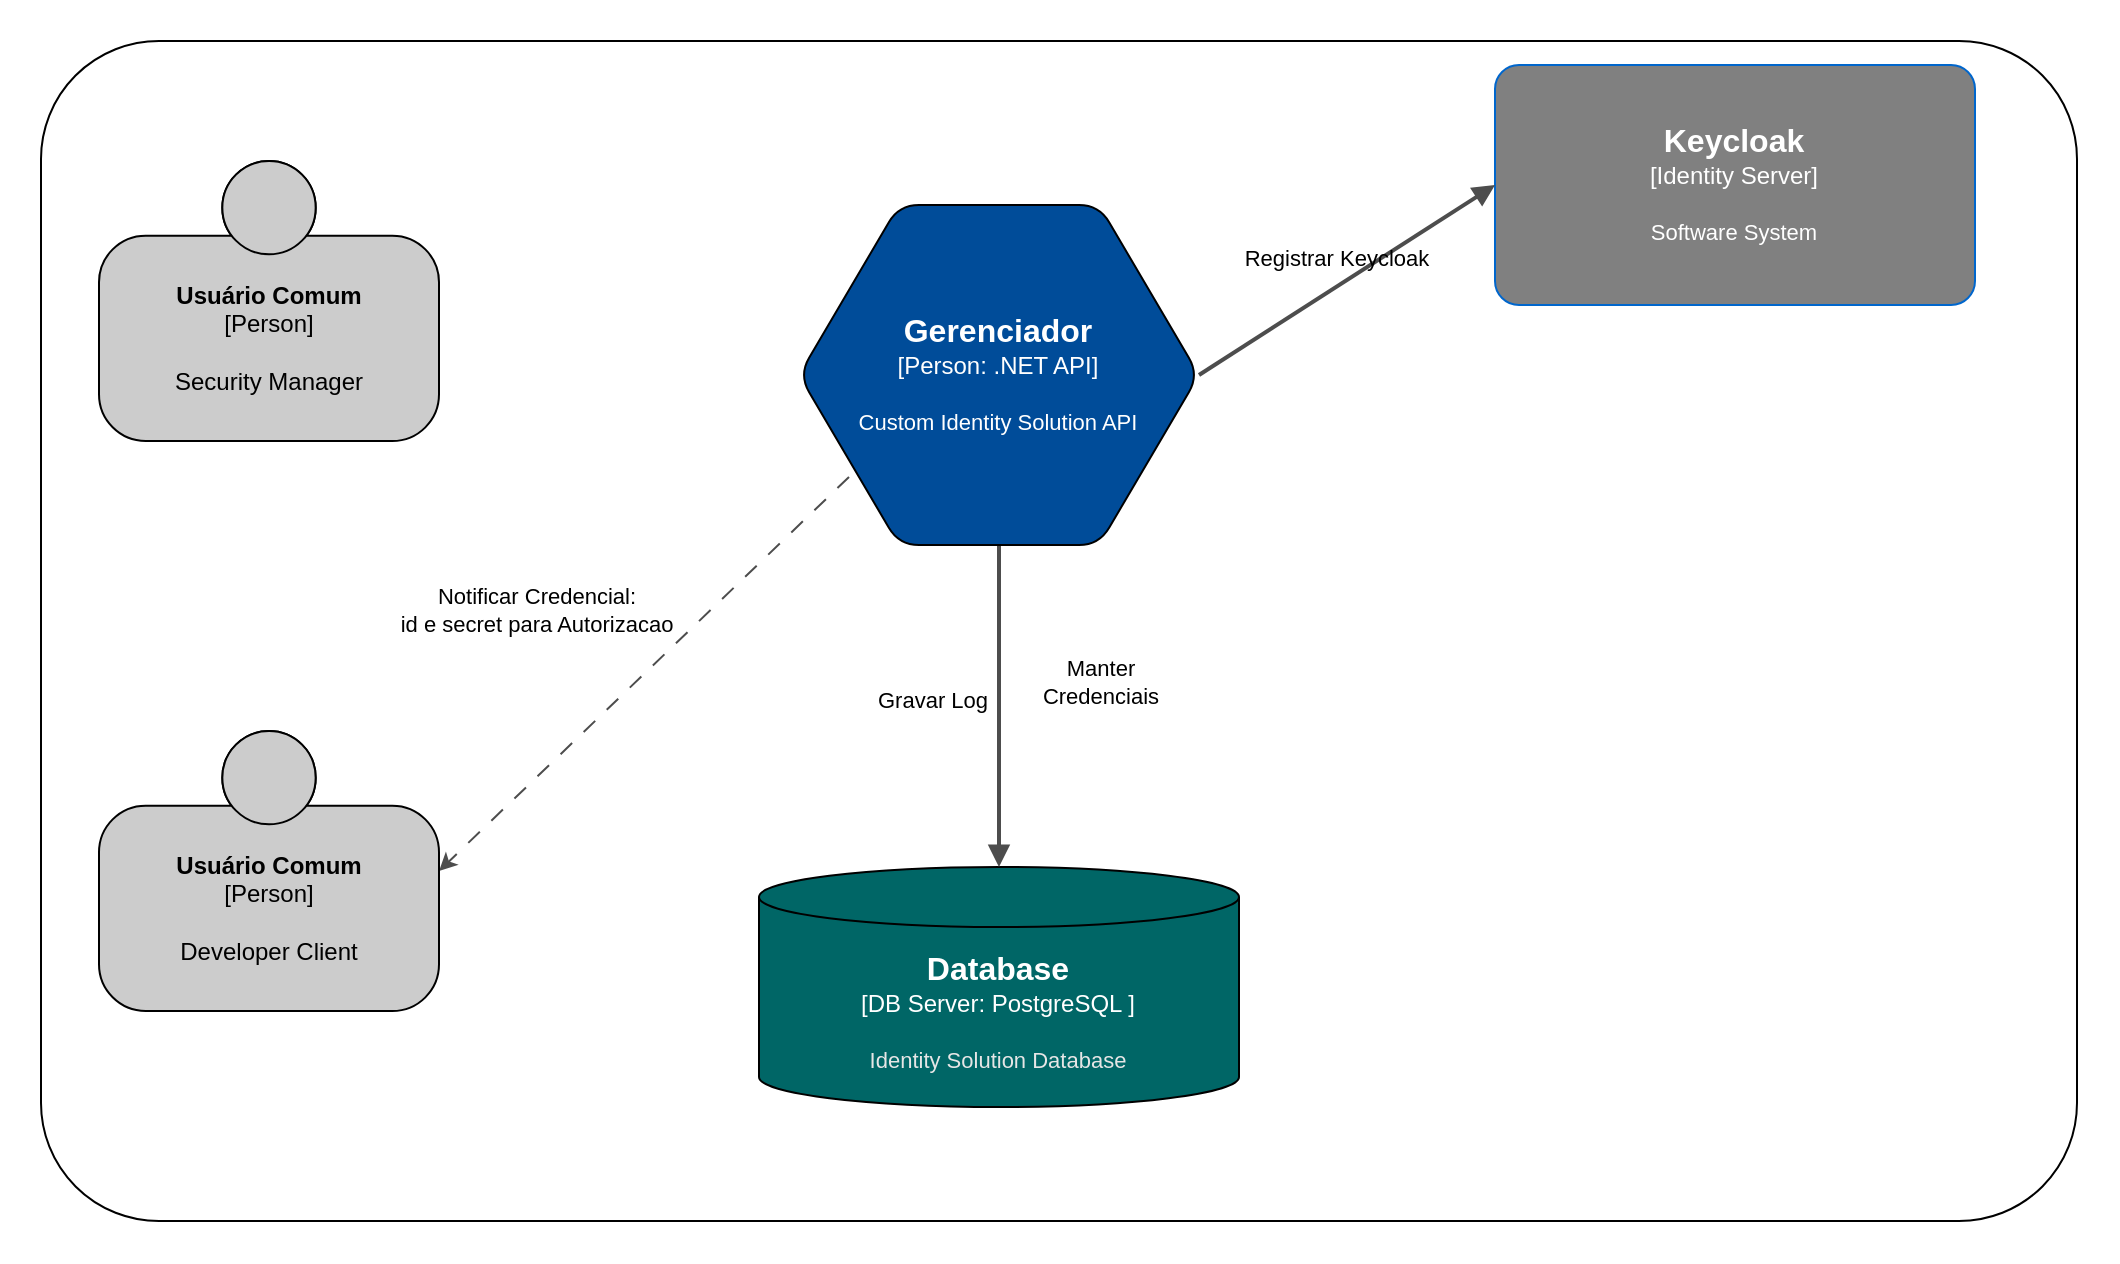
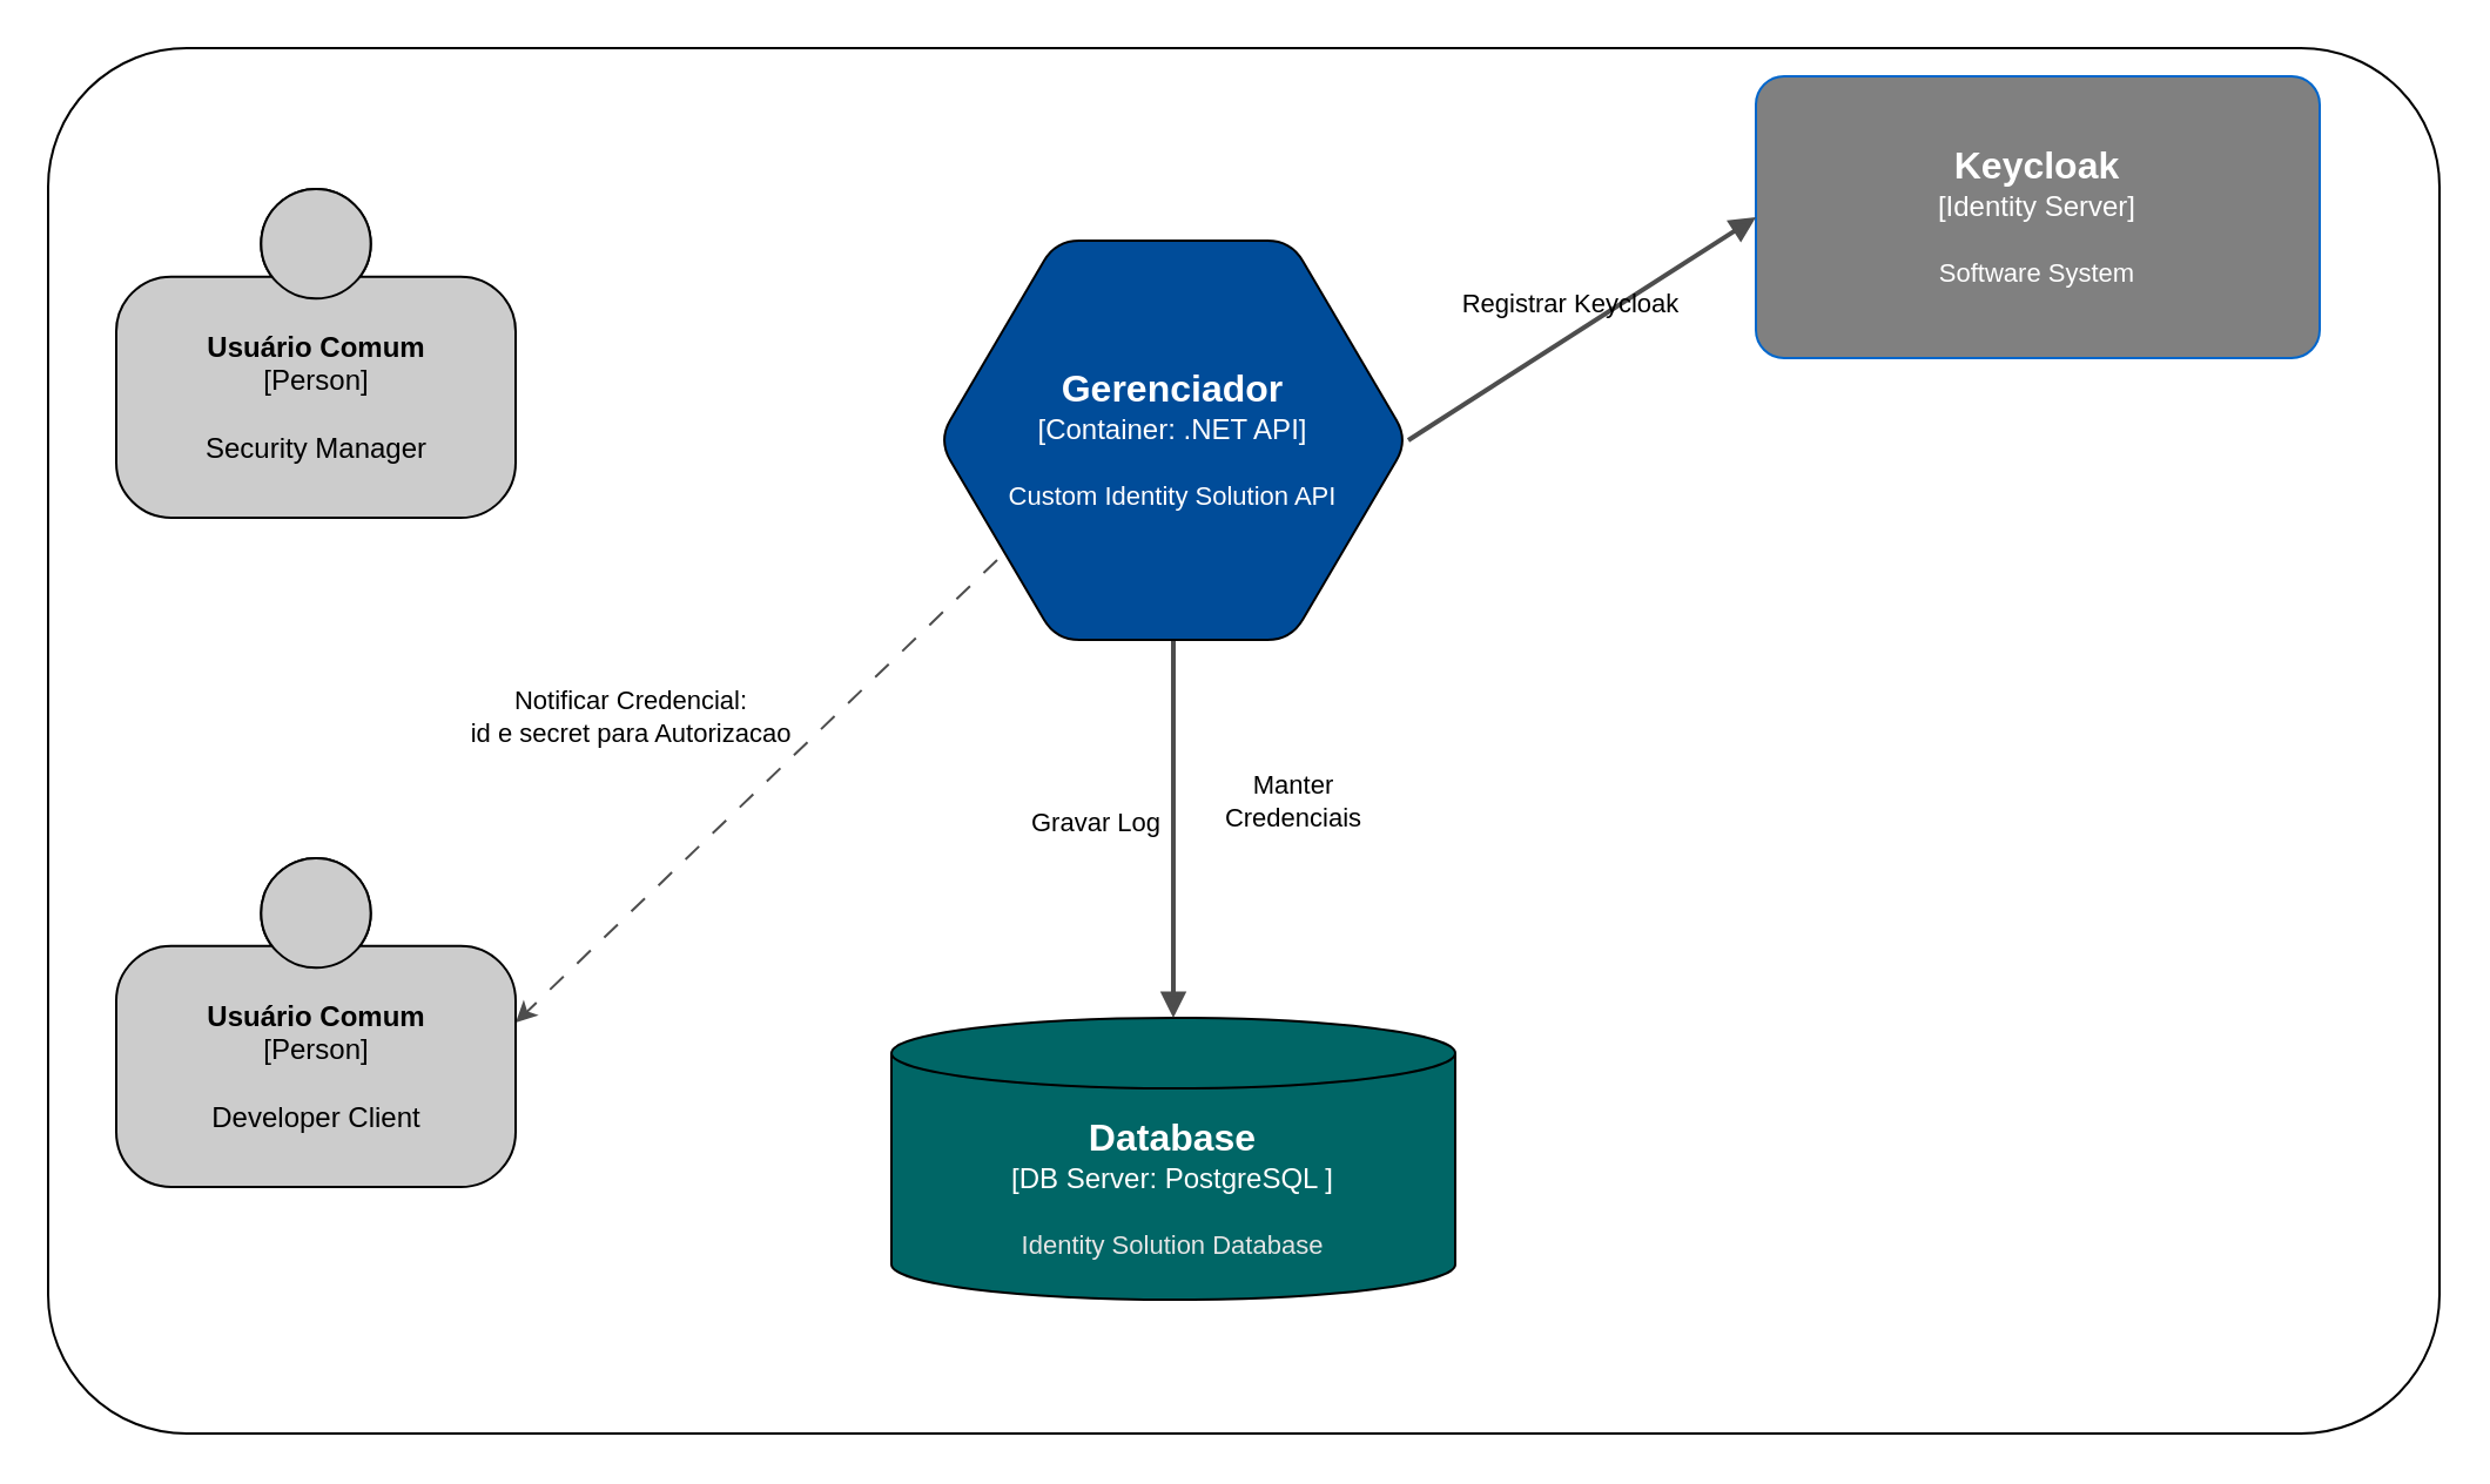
- <mxCell id="12" value="&lt;font style=&quot;font-size: 16px&quot;&gt;&lt;b&gt;Gerenciador&lt;/b&gt;&lt;/font&gt;&lt;div&gt;[Person:&amp;nbsp;.NET API]&lt;/div&gt;&lt;br&gt;&lt;div&gt;&lt;font style=&quot;font-size: 11px&quot;&gt;&lt;font&gt;Custom Identity Solution API&lt;/font&gt;&lt;/font&gt;&lt;/div&gt;" style="shape=hexagon;size=50;perimeter=hexagonPerimeter2;whiteSpace=wrap;html=1;fixedSize=1;rounded=1;labelBackgroundColor=none;fontSize=12;align=center;metaEdit=1;points=[[0.5,0,0],[1,0.25,0],[1,0.5,0],[1,0.75,0],[0.5,1,0],[0,0.75,0],[0,0.5,0],[0,0.25,0]];resizable=0;fontColor=#FFFFFF;fillColor=#004C99;" parent="1" vertex="1"><mxGeometry x="399" y="102" width="200" height="170" as="geometry" /></mxCell>
+ <mxCell id="12" value="&lt;font style=&quot;font-size: 16px&quot;&gt;&lt;b&gt;Gerenciador&lt;/b&gt;&lt;/font&gt;&lt;div&gt;[Container:&amp;nbsp;.NET API]&lt;/div&gt;&lt;br&gt;&lt;div&gt;&lt;font style=&quot;font-size: 11px&quot;&gt;&lt;font&gt;Custom Identity Solution API&lt;/font&gt;&lt;/font&gt;&lt;/div&gt;" style="shape=hexagon;size=50;perimeter=hexagonPerimeter2;whiteSpace=wrap;html=1;fixedSize=1;rounded=1;labelBackgroundColor=none;fontSize=12;align=center;metaEdit=1;points=[[0.5,0,0],[1,0.25,0],[1,0.5,0],[1,0.75,0],[0.5,1,0],[0,0.75,0],[0,0.5,0],[0,0.25,0]];resizable=0;fontColor=#FFFFFF;fillColor=#004C99;" parent="1" vertex="1"><mxGeometry x="399" y="102" width="200" height="170" as="geometry" /></mxCell>
